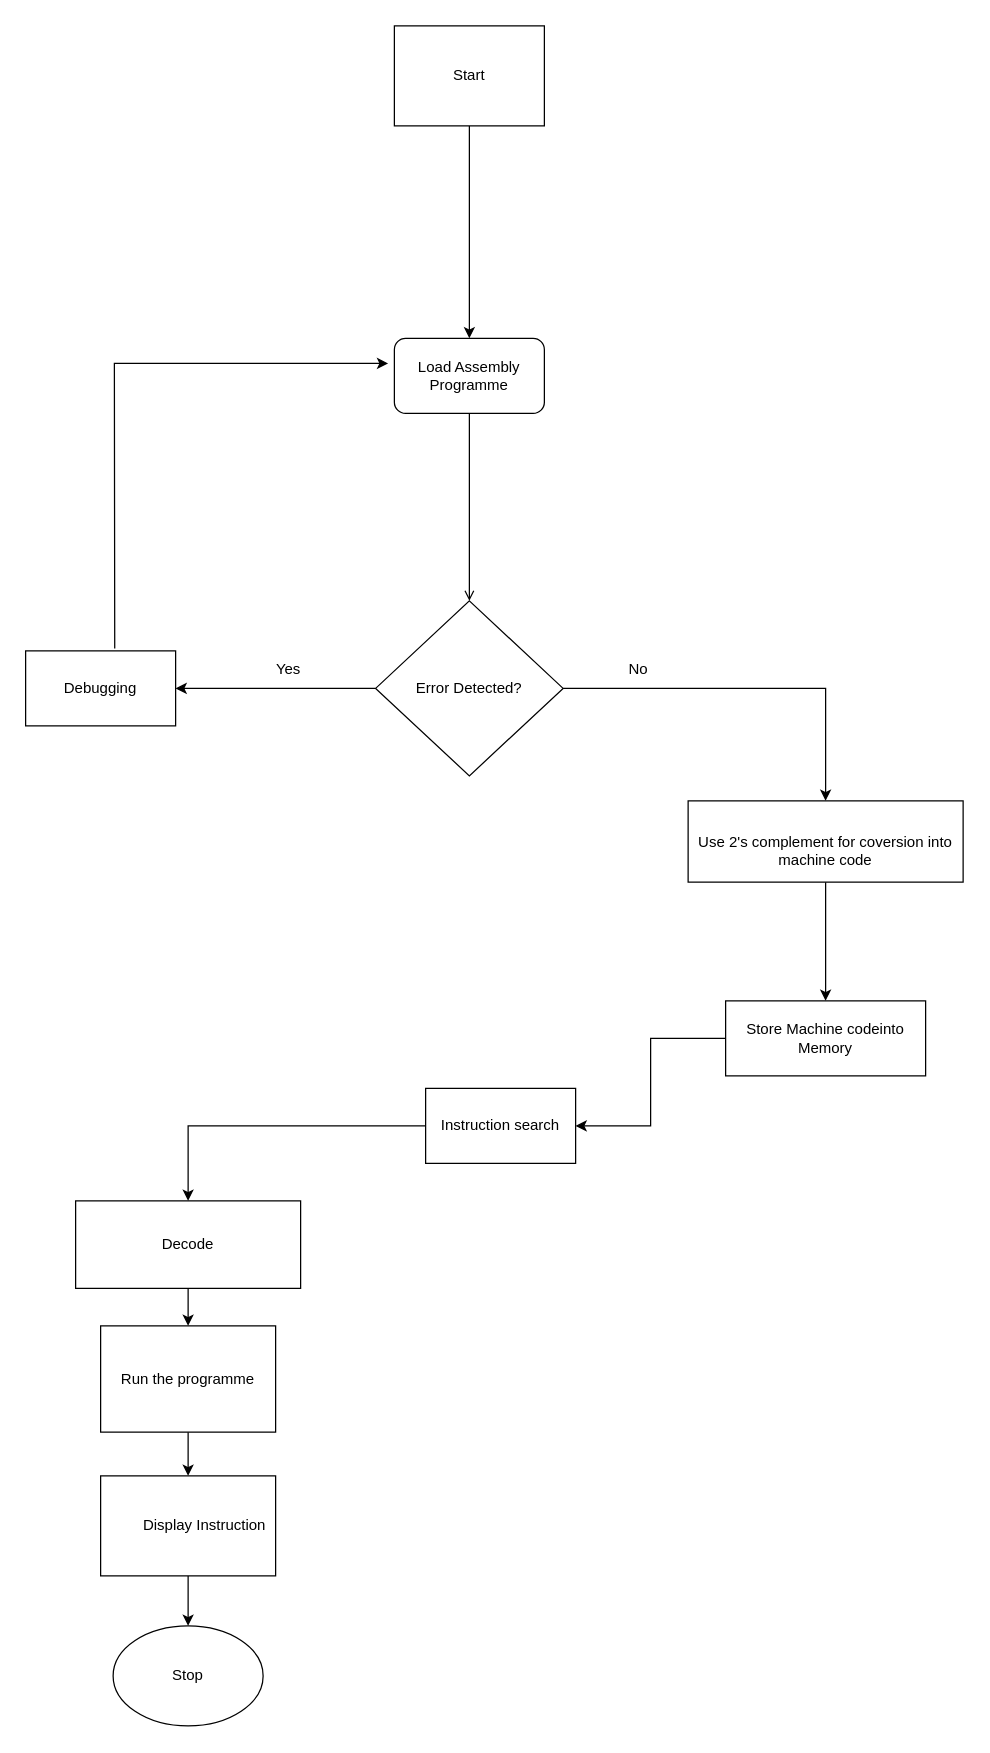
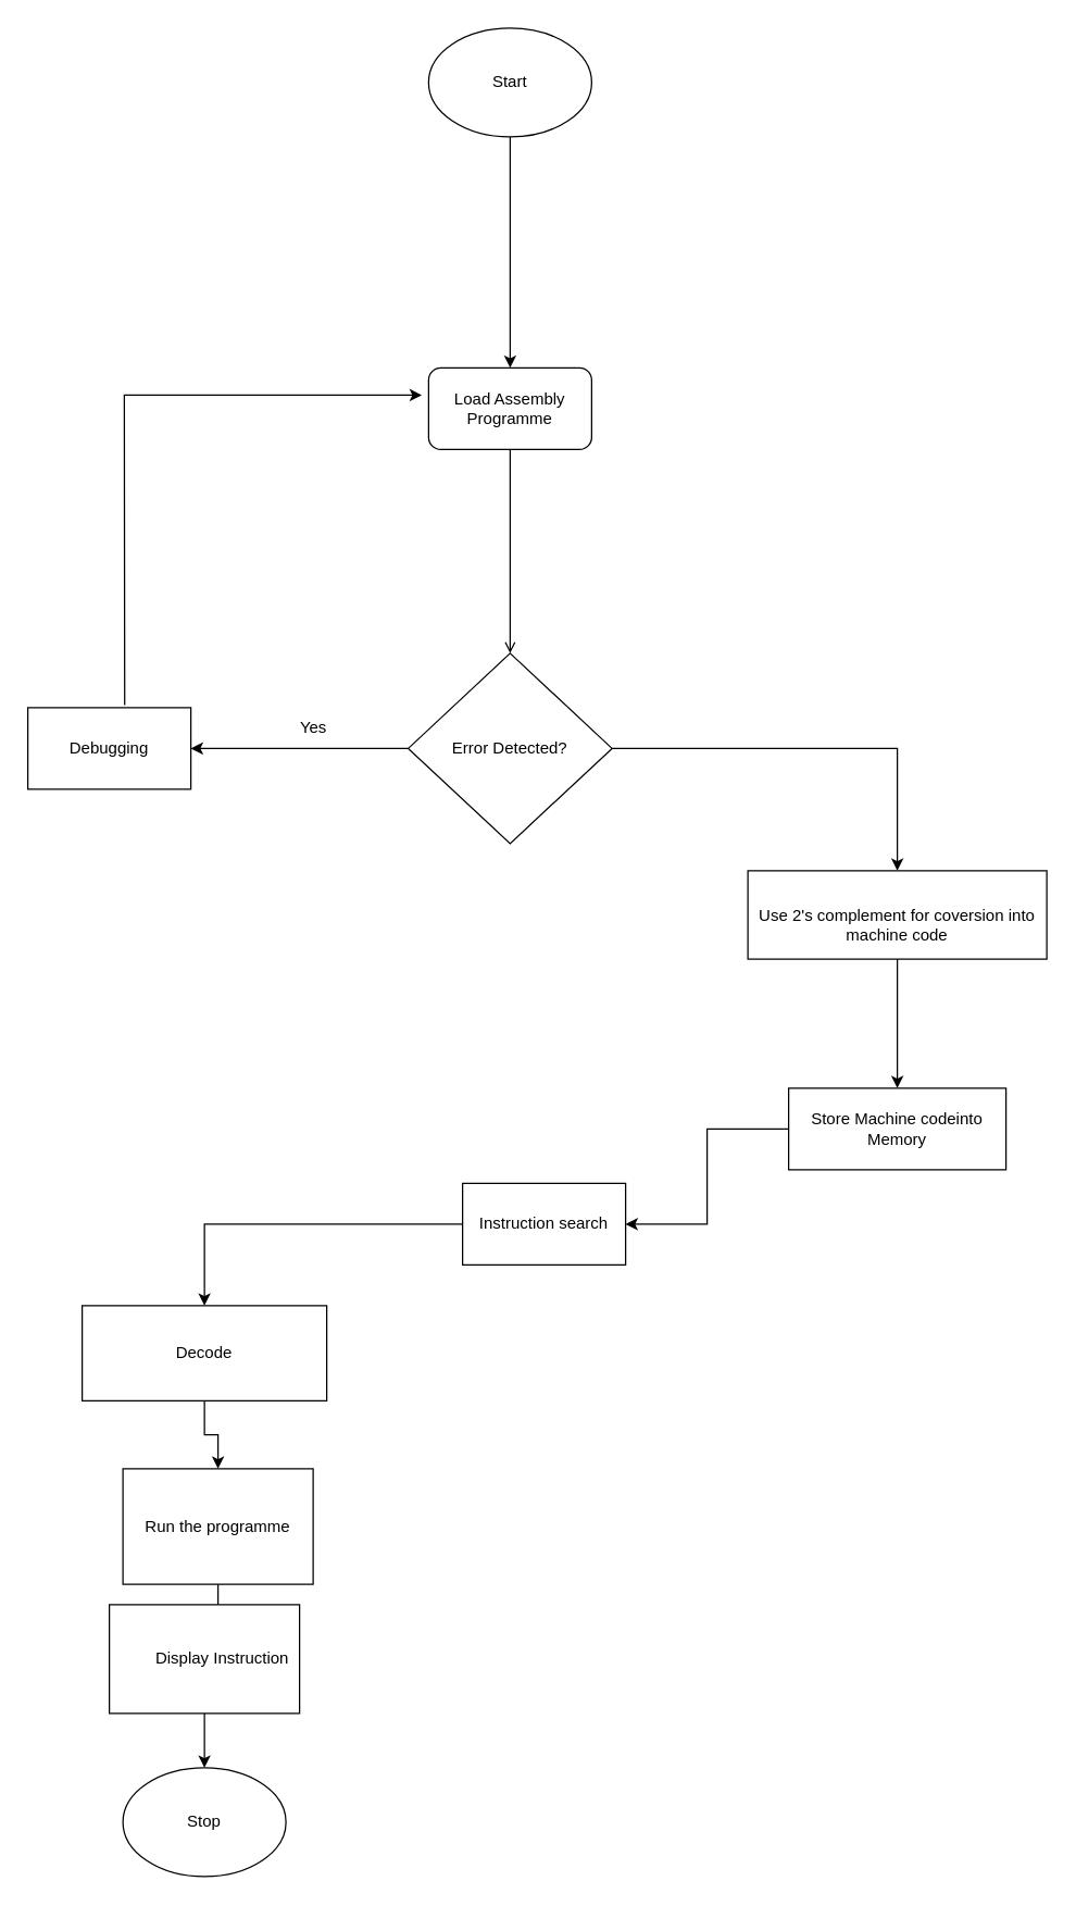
- <mxCell id="16" value="Start" style="whiteSpace=wrap;html=1;rounded=0;" parent="1" vertex="1"><mxGeometry x="315" y="20" width="120" height="80" as="geometry" /></mxCell>
+ <mxCell id="16" value="Start" style="ellipse;whiteSpace=wrap;html=1;" parent="1" vertex="1"><mxGeometry x="315" y="20" width="120" height="80" as="geometry" /></mxCell>
- <mxCell id="17" value="No" style="text;html=1;align=center;verticalAlign=middle;resizable=0;points=[];autosize=1;strokeColor=none;fillColor=none;" parent="1" vertex="1"><mxGeometry x="490" y="520" width="40" height="30" as="geometry" /></mxCell>
- <mxCell id="12" value="Run the programme" style="rounded=0;whiteSpace=wrap;html=1;" parent="1" vertex="1"><mxGeometry x="80" y="1060" width="140" height="85" as="geometry" /></mxCell>
+ <mxCell id="12" value="Run the programme" style="rounded=0;whiteSpace=wrap;html=1;" parent="1" vertex="1"><mxGeometry x="90" y="1080" width="140" height="85" as="geometry" /></mxCell>
